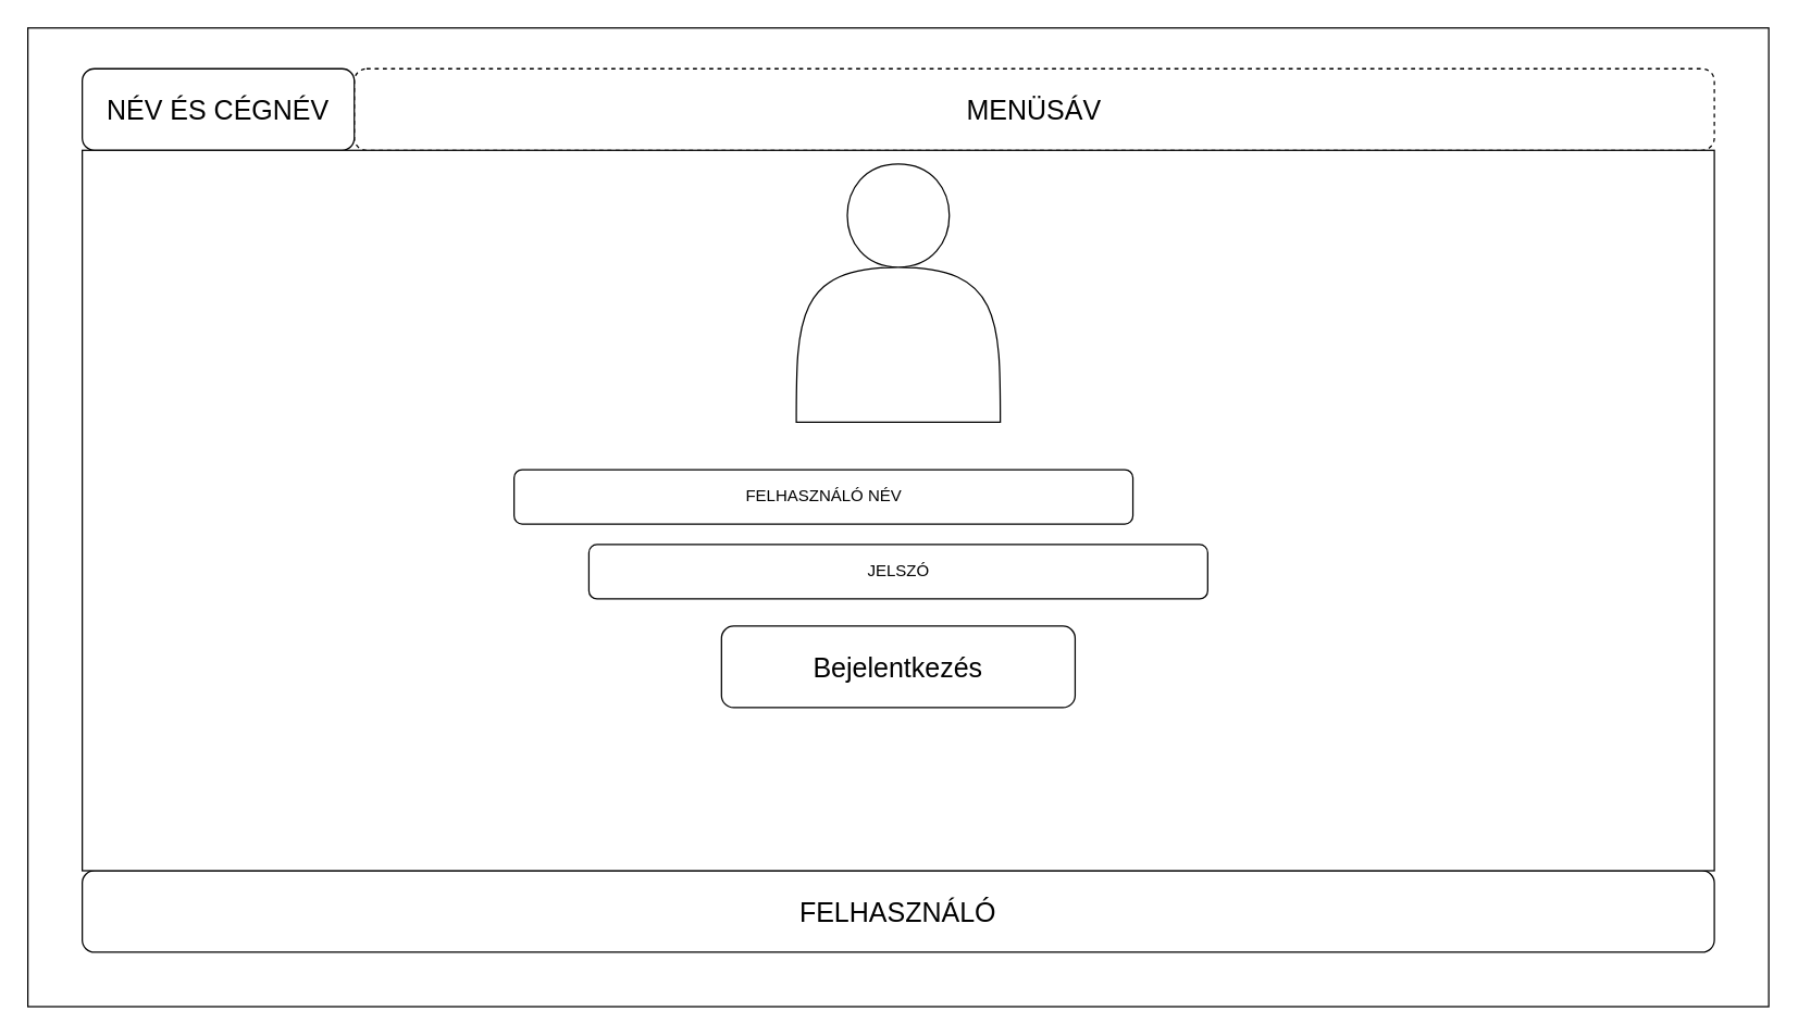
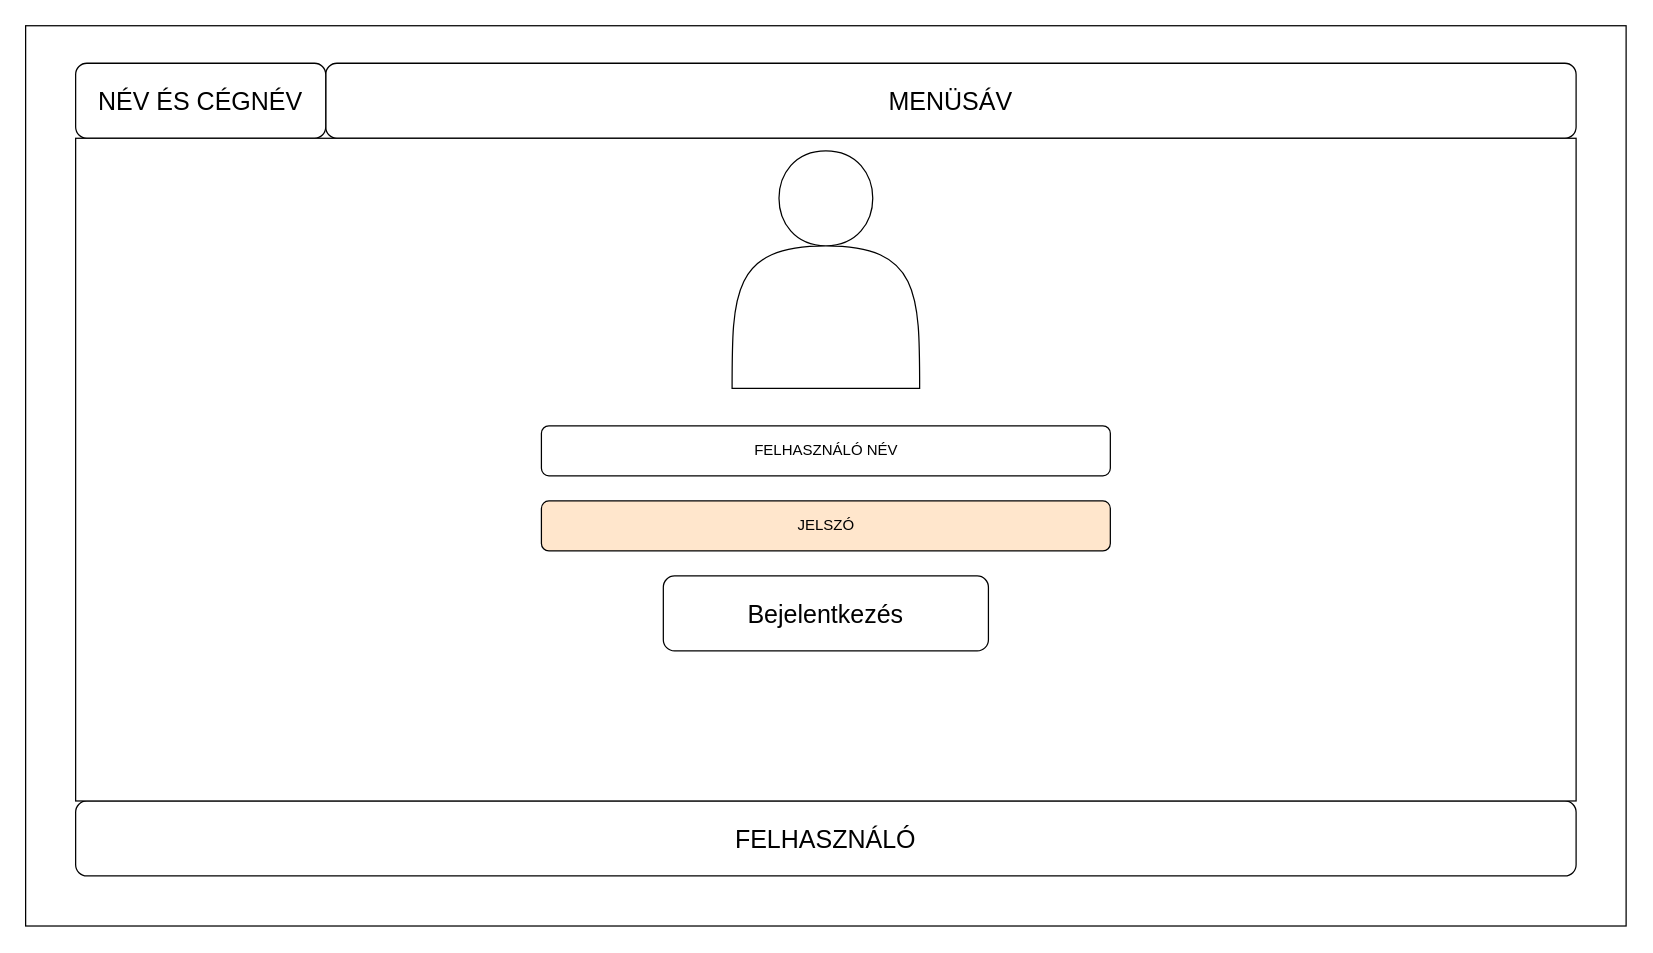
- <mxCell id="3" value="MENÜSÁV" style="rounded=1;whiteSpace=wrap;html=1;fontSize=20;dashed=1;" parent="1" vertex="1"><mxGeometry x="260" y="50" width="1000" height="60" as="geometry" /></mxCell>
+ <mxCell id="3" value="MENÜSÁV" style="rounded=1;whiteSpace=wrap;html=1;fontSize=20;" parent="1" vertex="1"><mxGeometry x="260" y="50" width="1000" height="60" as="geometry" /></mxCell>
- <mxCell id="8" value="FELHASZNÁLÓ NÉV" style="rounded=1;whiteSpace=wrap;html=1;" parent="1" vertex="1"><mxGeometry x="377.5" y="345" width="455" height="40" as="geometry" /></mxCell>
+ <mxCell id="8" value="FELHASZNÁLÓ NÉV" style="rounded=1;whiteSpace=wrap;html=1;" parent="1" vertex="1"><mxGeometry x="432.5" y="340" width="455" height="40" as="geometry" /></mxCell>
- <mxCell id="10" value="JELSZÓ" style="rounded=1;whiteSpace=wrap;html=1;" parent="1" vertex="1"><mxGeometry x="432.5" y="400" width="455" height="40" as="geometry" /></mxCell>
+ <mxCell id="10" value="JELSZÓ" style="rounded=1;whiteSpace=wrap;html=1;fillColor=#ffe6cc;" parent="1" vertex="1"><mxGeometry x="432.5" y="400" width="455" height="40" as="geometry" /></mxCell>
